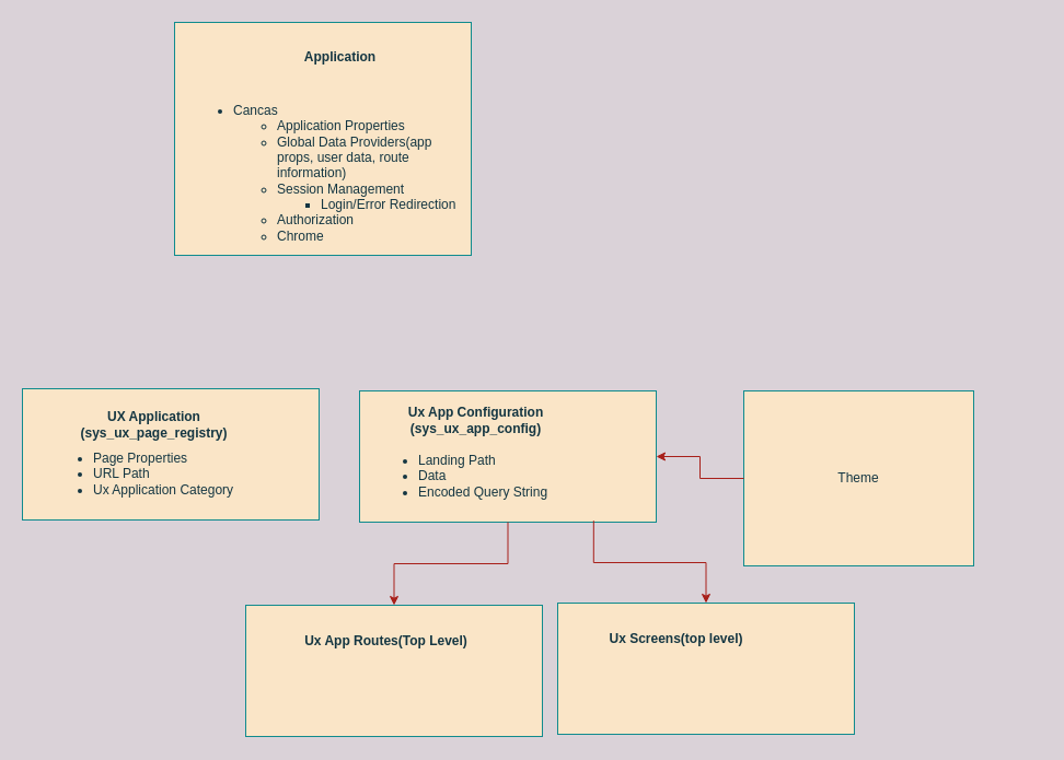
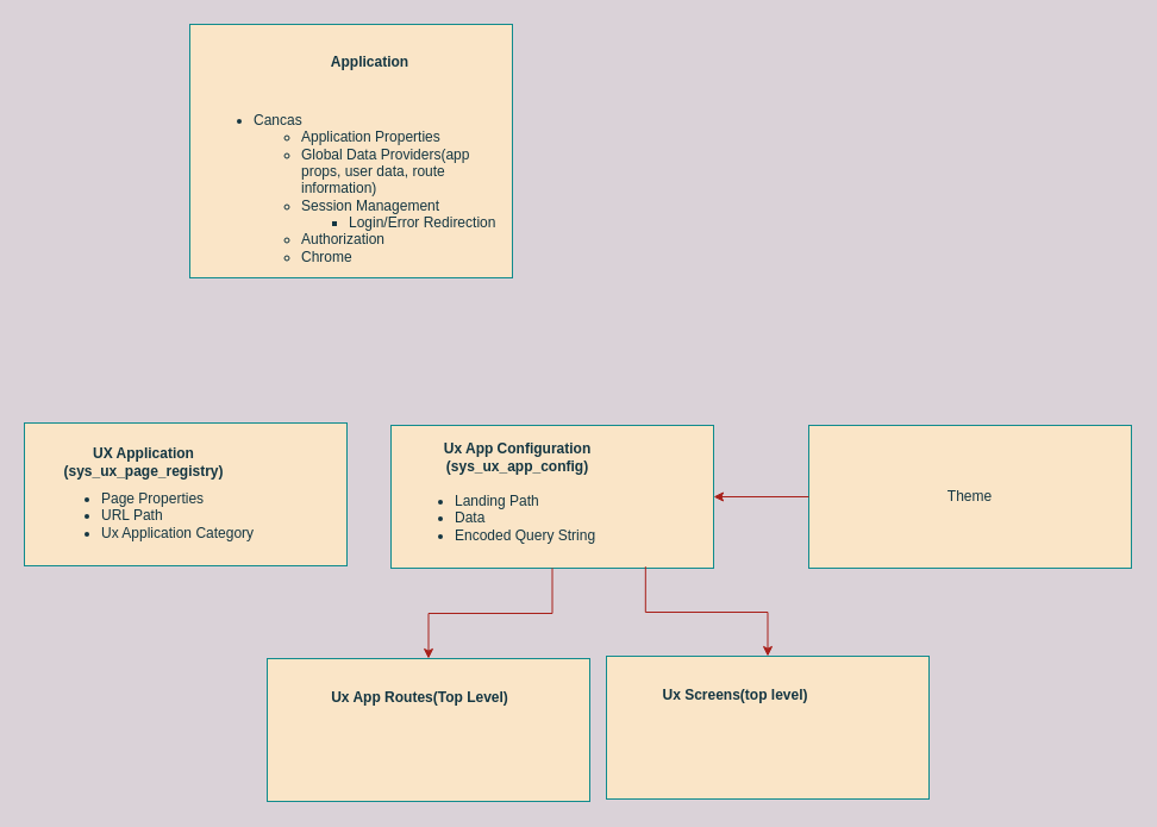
- <mxCell id="9" value="&lt;span style=&quot;&quot;&gt;UX Application&lt;/span&gt;&lt;br style=&quot;&quot;&gt;&lt;span style=&quot;&quot;&gt;(sys_ux_page_registry)&lt;/span&gt;" style="text;html=1;align=center;verticalAlign=middle;resizable=0;points=[];autosize=1;strokeColor=none;fillColor=none;fontColor=#143642;fontStyle=1" vertex="1" parent="6"><mxGeometry x="44" y="12" width="152" height="41" as="geometry" /></mxCell>
+ <mxCell id="9" value="&lt;span style=&quot;&quot;&gt;UX Application&lt;/span&gt;&lt;br style=&quot;&quot;&gt;&lt;span style=&quot;&quot;&gt;(sys_ux_page_registry)&lt;/span&gt;" style="text;html=1;align=center;verticalAlign=middle;resizable=0;points=[];autosize=1;strokeColor=none;fillColor=none;fontColor=#143642;fontStyle=1" vertex="1" parent="6"><mxGeometry x="24" y="12" width="152" height="41" as="geometry" /></mxCell>
- <mxCell id="22" value="Theme" style="rounded=0;whiteSpace=wrap;html=1;strokeColor=#0F8B8D;fontColor=#143642;fillColor=#FAE5C7;" vertex="1" parent="1"><mxGeometry x="679" y="357" width="210" height="160" as="geometry" /></mxCell>
+ <mxCell id="22" value="Theme" style="rounded=0;whiteSpace=wrap;html=1;strokeColor=#0F8B8D;fontColor=#143642;fillColor=#FAE5C7;" vertex="1" parent="1"><mxGeometry x="679" y="357" width="271" height="120.0" as="geometry" /></mxCell>
